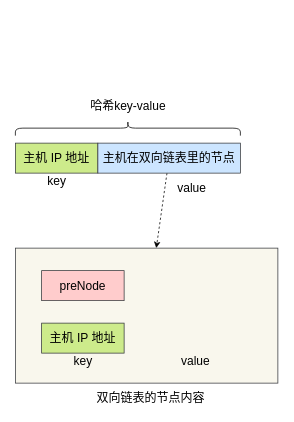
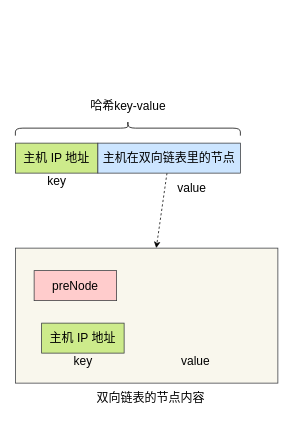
- <mxCell id="13" value="preNode" style="rounded=0;whiteSpace=wrap;html=1;fontSize=16;fillColor=#ffcccc;strokeColor=#36393d;" vertex="1" parent="1"><mxGeometry x="55" y="360" width="110" height="40" as="geometry" /></mxCell>
+ <mxCell id="13" value="preNode" style="rounded=0;whiteSpace=wrap;html=1;fontSize=16;fillColor=#ffcccc;strokeColor=#36393d;" vertex="1" parent="1"><mxGeometry x="45" y="360" width="110" height="40" as="geometry" /></mxCell>
